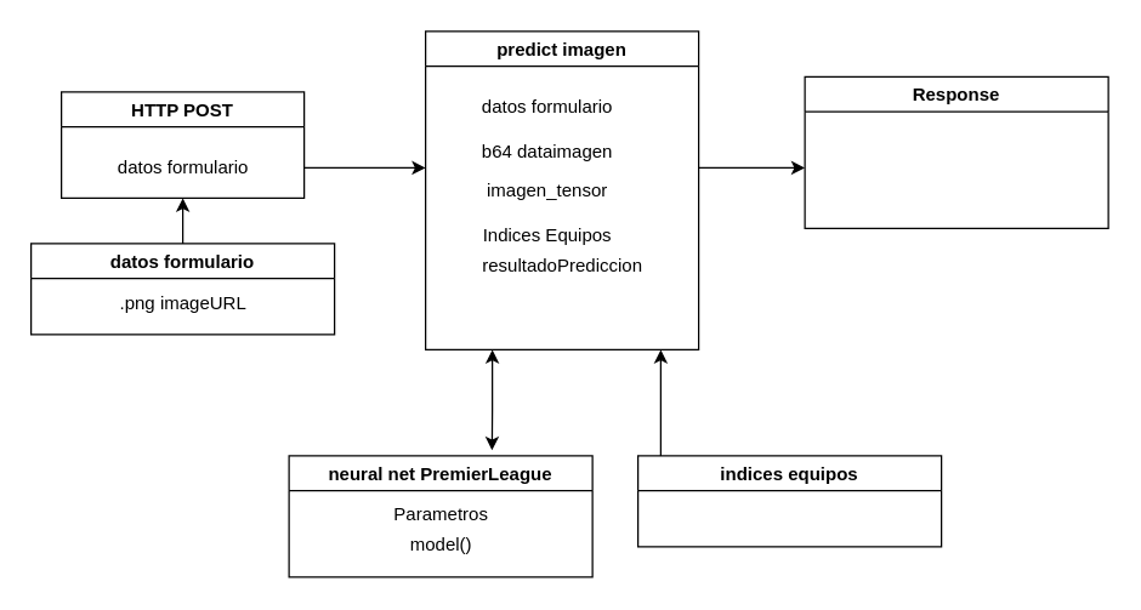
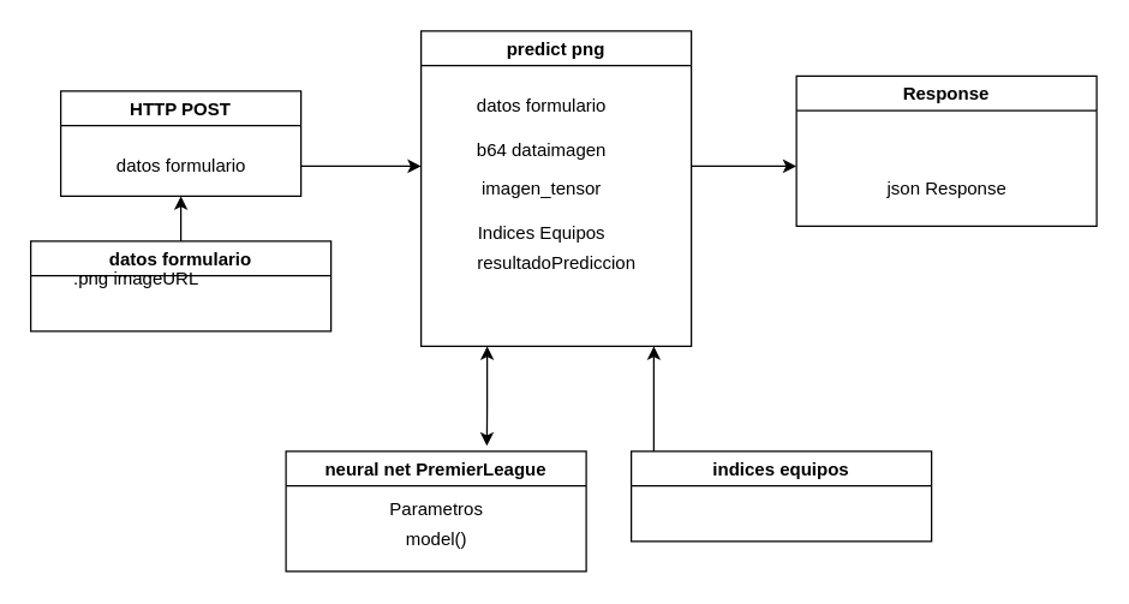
- <mxCell id="2" value="predict imagen" style="swimlane;" vertex="1" parent="1"><mxGeometry x="280" y="20" width="180" height="210" as="geometry" /></mxCell>
+ <mxCell id="2" value="predict png" style="swimlane;" vertex="1" parent="1"><mxGeometry x="280" y="20" width="180" height="210" as="geometry" /></mxCell>
+ <mxCell id="13" value="json Response" style="text;html=1;align=center;verticalAlign=middle;resizable=0;points=[];autosize=1;strokeColor=none;fillColor=none;" vertex="1" parent="12"><mxGeometry x="50" y="60" width="100" height="30" as="geometry" /></mxCell>
- <mxCell id="10" value=".png imageURL" style="text;html=1;align=center;verticalAlign=middle;resizable=0;points=[];autosize=1;strokeColor=none;fillColor=none;" vertex="1" parent="9"><mxGeometry x="45" y="25" width="110" height="30" as="geometry" /></mxCell>
+ <mxCell id="10" value=".png imageURL" style="text;html=1;align=center;verticalAlign=middle;resizable=0;points=[];autosize=1;strokeColor=none;fillColor=none;" vertex="1" parent="9"><mxGeometry x="15" y="10" width="110" height="30" as="geometry" /></mxCell>
